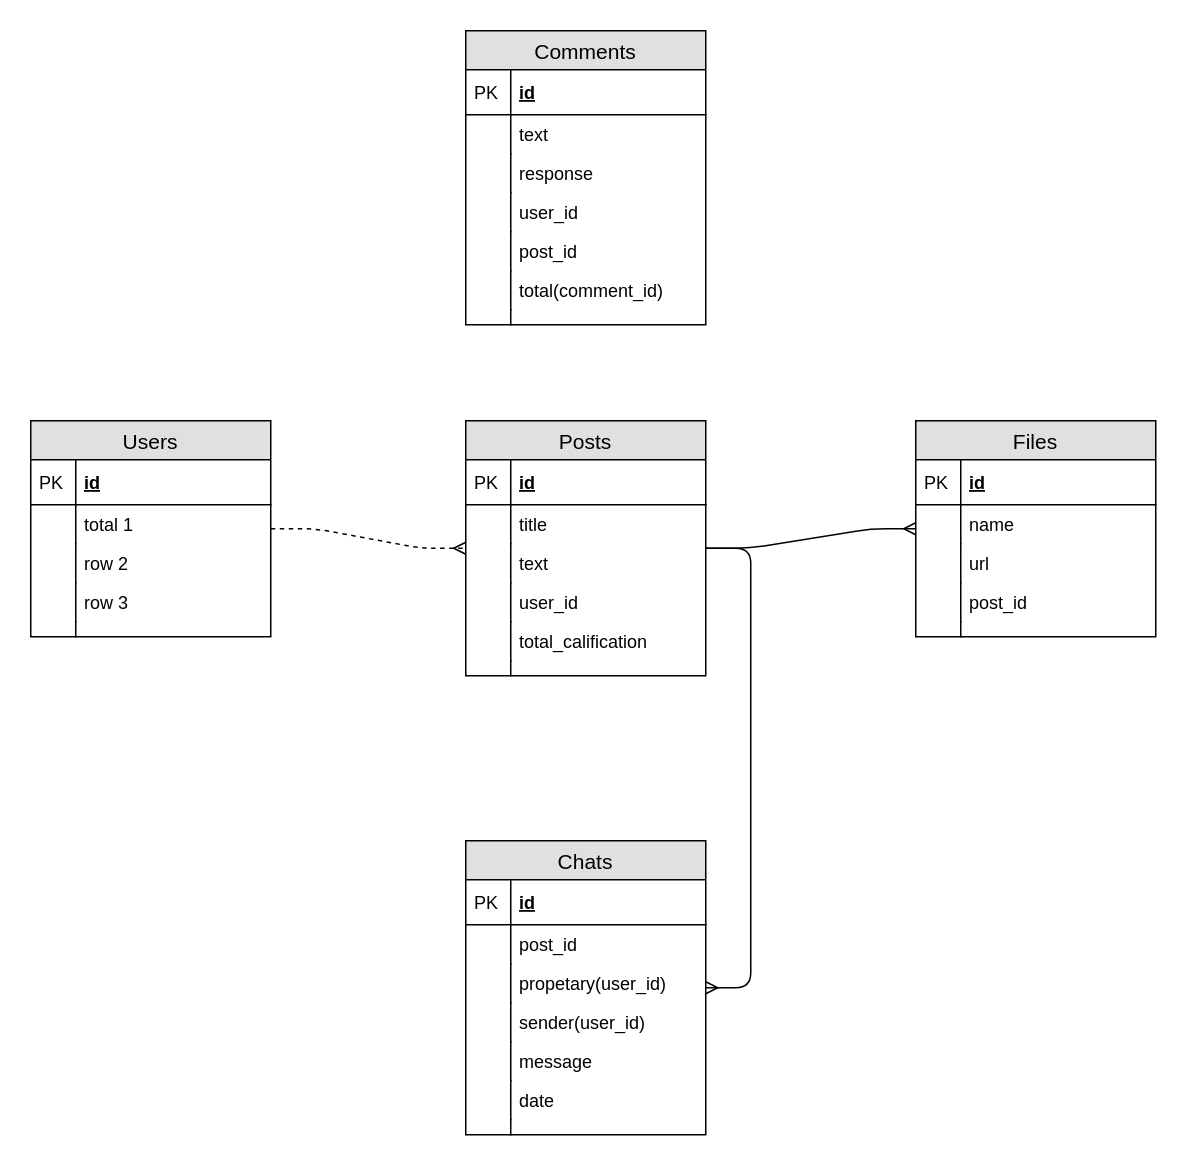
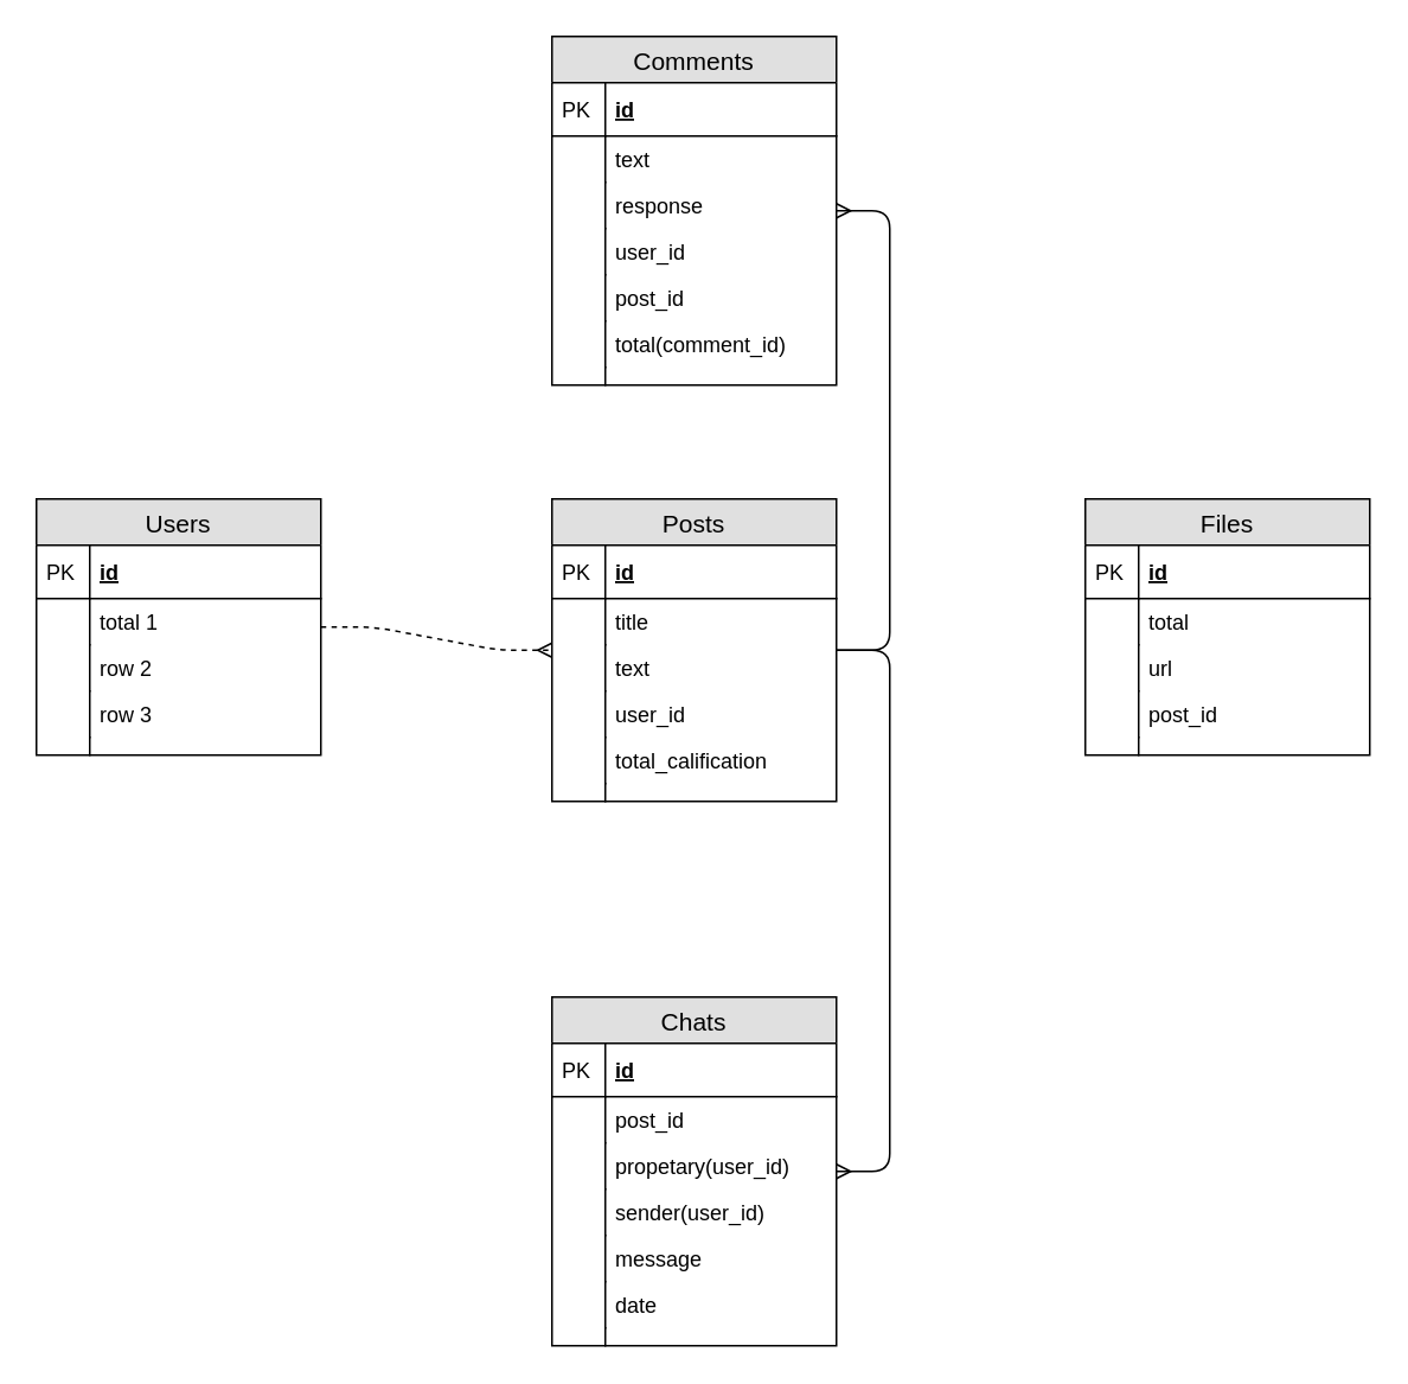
+ <mxCell id="70" value="" style="edgeStyle=entityRelationEdgeStyle;fontSize=12;html=1;endArrow=ERmany;" edge="1" parent="1" source="13" target="55"><mxGeometry width="100" height="100" relative="1" as="geometry"><mxPoint x="20" y="880" as="sourcePoint" /><mxPoint x="120" y="780" as="targetPoint" /></mxGeometry></mxCell>
- <mxCell id="44" value="name" style="shape=partialRectangle;top=0;left=0;right=0;bottom=0;align=left;verticalAlign=top;fillColor=none;spacingLeft=34;spacingRight=4;overflow=hidden;rotatable=0;points=[[0,0.5],[1,0.5]];portConstraint=eastwest;dropTarget=0;fontSize=12;" vertex="1" parent="41"><mxGeometry y="56" width="160" height="26" as="geometry" /></mxCell>
+ <mxCell id="44" value="total" style="shape=partialRectangle;top=0;left=0;right=0;bottom=0;align=left;verticalAlign=top;fillColor=none;spacingLeft=34;spacingRight=4;overflow=hidden;rotatable=0;points=[[0,0.5],[1,0.5]];portConstraint=eastwest;dropTarget=0;fontSize=12;" vertex="1" parent="41"><mxGeometry y="56" width="160" height="26" as="geometry" /></mxCell>
- <mxCell id="54" value="" style="edgeStyle=entityRelationEdgeStyle;fontSize=12;html=1;endArrow=ERmany;" edge="1" parent="1" source="13" target="41"><mxGeometry width="100" height="100" relative="1" as="geometry"><mxPoint x="20" y="880" as="sourcePoint" /><mxPoint x="120" y="780" as="targetPoint" /></mxGeometry></mxCell>
